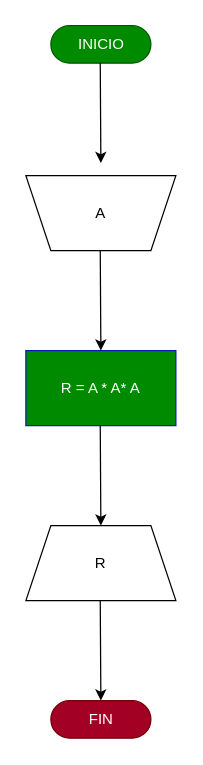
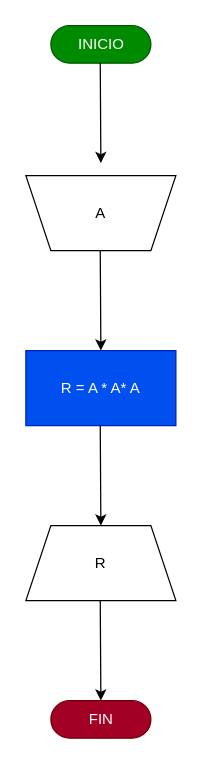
- <mxCell id="6" value="R = A * A* A" style="rounded=0;whiteSpace=wrap;html=1;fillColor=#008a00;fontColor=#ffffff;strokeColor=#001DBC;" parent="1" vertex="1"><mxGeometry x="20" y="280" width="120" height="60" as="geometry" /></mxCell>
+ <mxCell id="6" value="R = A * A* A" style="rounded=0;whiteSpace=wrap;html=1;fillColor=#0050ef;fontColor=#ffffff;strokeColor=#001DBC;" parent="1" vertex="1"><mxGeometry x="20" y="280" width="120" height="60" as="geometry" /></mxCell>
